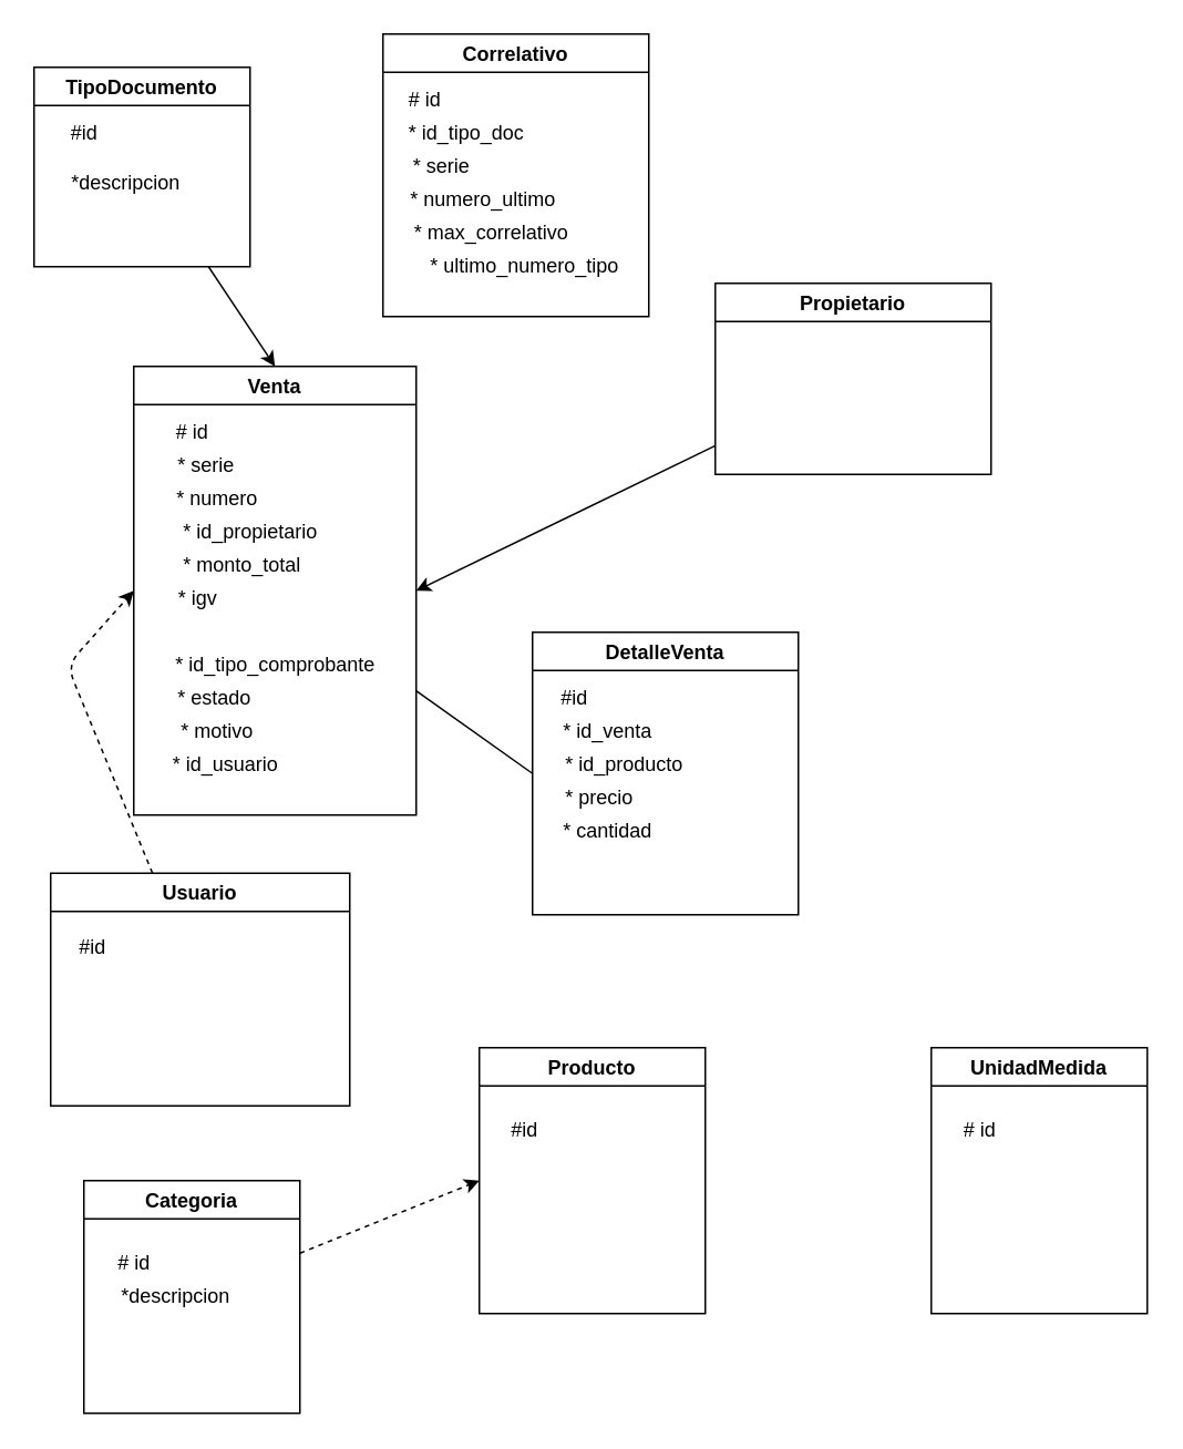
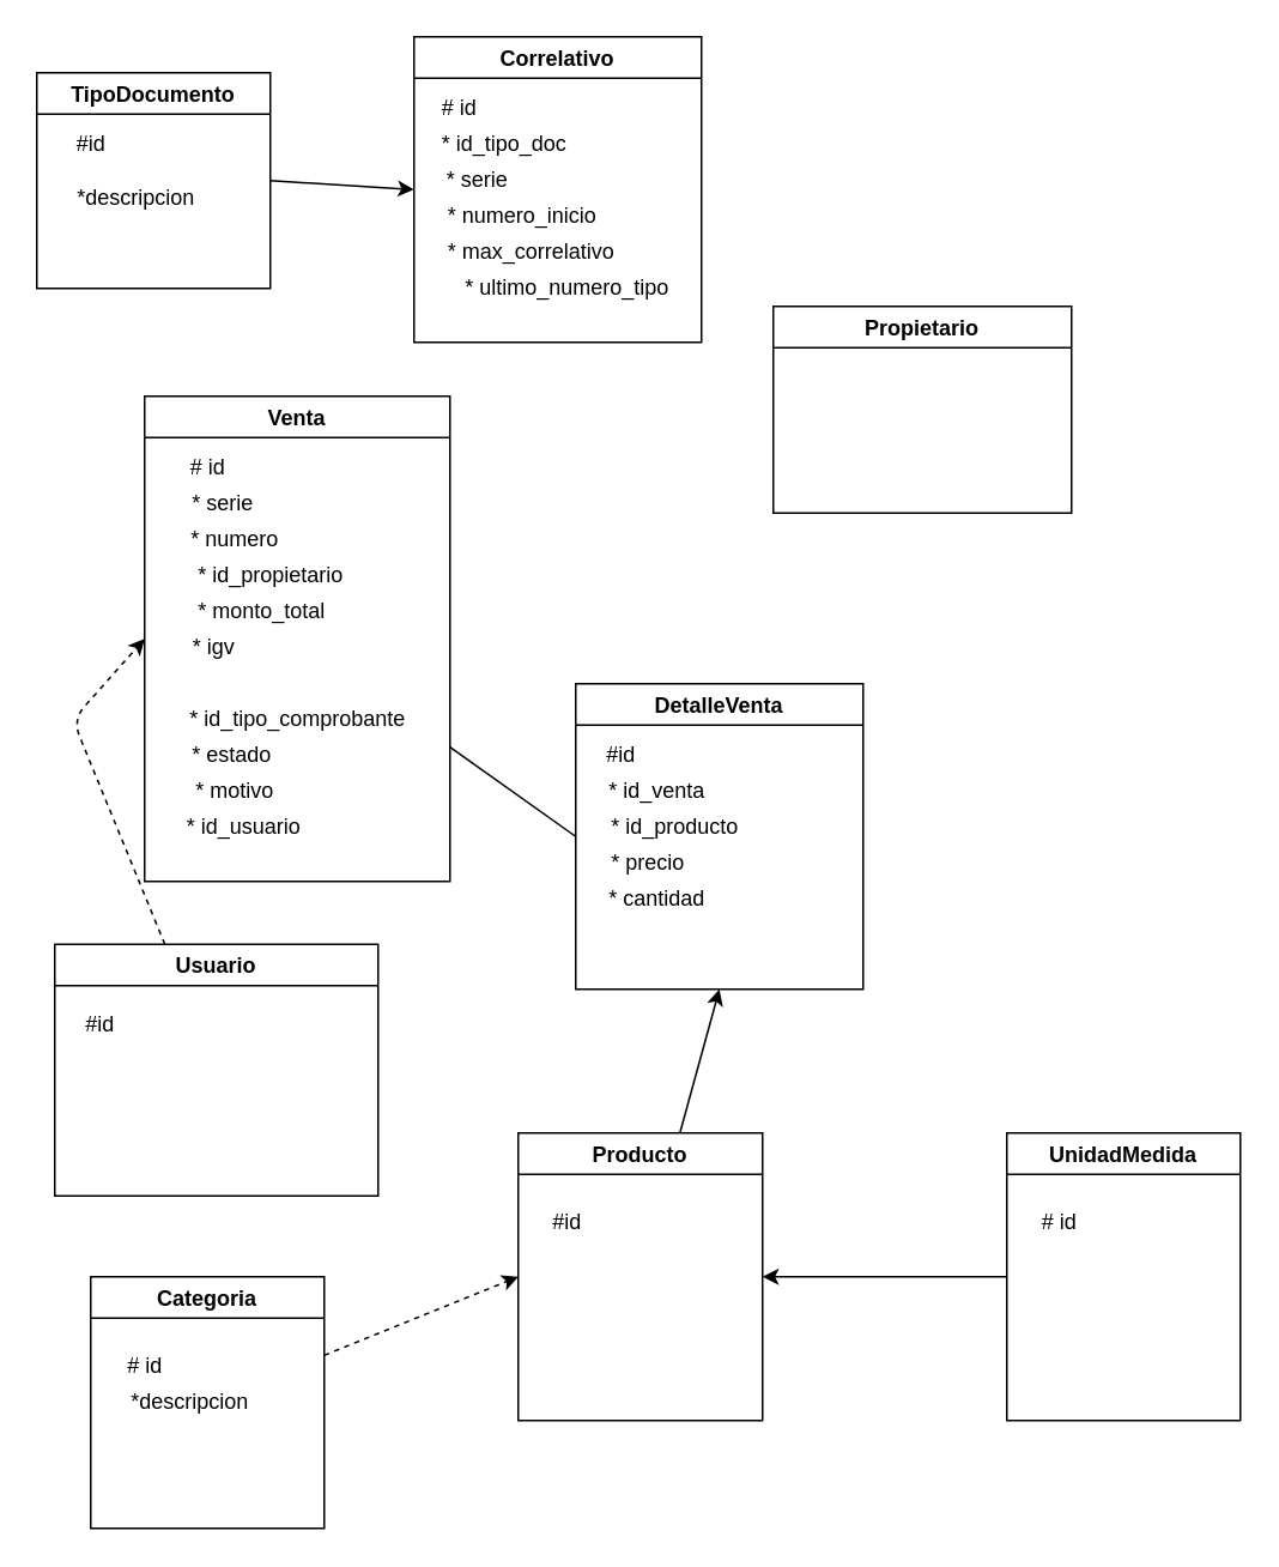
+ <mxCell id="9" style="edgeStyle=none;html=1;entryX=0;entryY=0.5;entryDx=0;entryDy=0;exitX=1;exitY=0.5;exitDx=0;exitDy=0;" parent="1" source="11" target="2" edge="1"><mxGeometry relative="1" as="geometry"><mxPoint x="290" y="150" as="sourcePoint" /></mxGeometry></mxCell>
- <mxCell id="6" value="* numero_ultimo" style="text;html=1;align=center;verticalAlign=middle;resizable=0;points=[];autosize=1;strokeColor=none;fillColor=none;" vertex="1" parent="2"><mxGeometry x="10" y="90" width="100" height="20" as="geometry" /></mxCell>
+ <mxCell id="6" value="* numero_inicio" style="text;html=1;align=center;verticalAlign=middle;resizable=0;points=[];autosize=1;strokeColor=none;fillColor=none;" vertex="1" parent="2"><mxGeometry x="10" y="90" width="100" height="20" as="geometry" /></mxCell>
- <mxCell id="10" style="edgeStyle=none;html=1;entryX=0.5;entryY=0;entryDx=0;entryDy=0;" parent="1" source="11" target="15" edge="1"><mxGeometry relative="1" as="geometry" /></mxCell>
- <mxCell id="42" style="edgeStyle=none;html=1;entryX=1;entryY=0.5;entryDx=0;entryDy=0;" parent="1" source="43" target="15" edge="1"><mxGeometry relative="1" as="geometry" /></mxCell>
+ <mxCell id="32" style="edgeStyle=none;html=1;entryX=0.5;entryY=1;entryDx=0;entryDy=0;" parent="1" source="33" target="26" edge="1"><mxGeometry relative="1" as="geometry" /></mxCell>
+ <mxCell id="44" style="edgeStyle=none;html=1;entryX=1;entryY=0.5;entryDx=0;entryDy=0;" parent="1" source="45" target="33" edge="1"><mxGeometry relative="1" as="geometry" /></mxCell>
